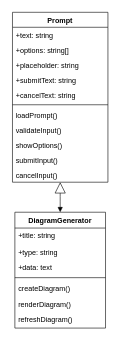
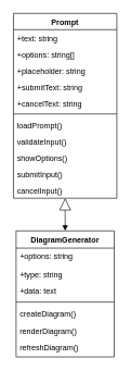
- <mxCell id="15" value="+title: string" style="text;strokeColor=none;fillColor=none;align=left;verticalAlign=top;spacingLeft=4;spacingRight=4;overflow=hidden;rotatable=0;points=[[0,0.5],[1,0.5]];portConstraint=eastwest;" vertex="1" parent="14"><mxGeometry y="26" width="151" height="26" as="geometry" /></mxCell>
+ <mxCell id="15" value="+options: string" style="text;strokeColor=none;fillColor=none;align=left;verticalAlign=top;spacingLeft=4;spacingRight=4;overflow=hidden;rotatable=0;points=[[0,0.5],[1,0.5]];portConstraint=eastwest;" vertex="1" parent="14"><mxGeometry y="26" width="151" height="26" as="geometry" /></mxCell>
